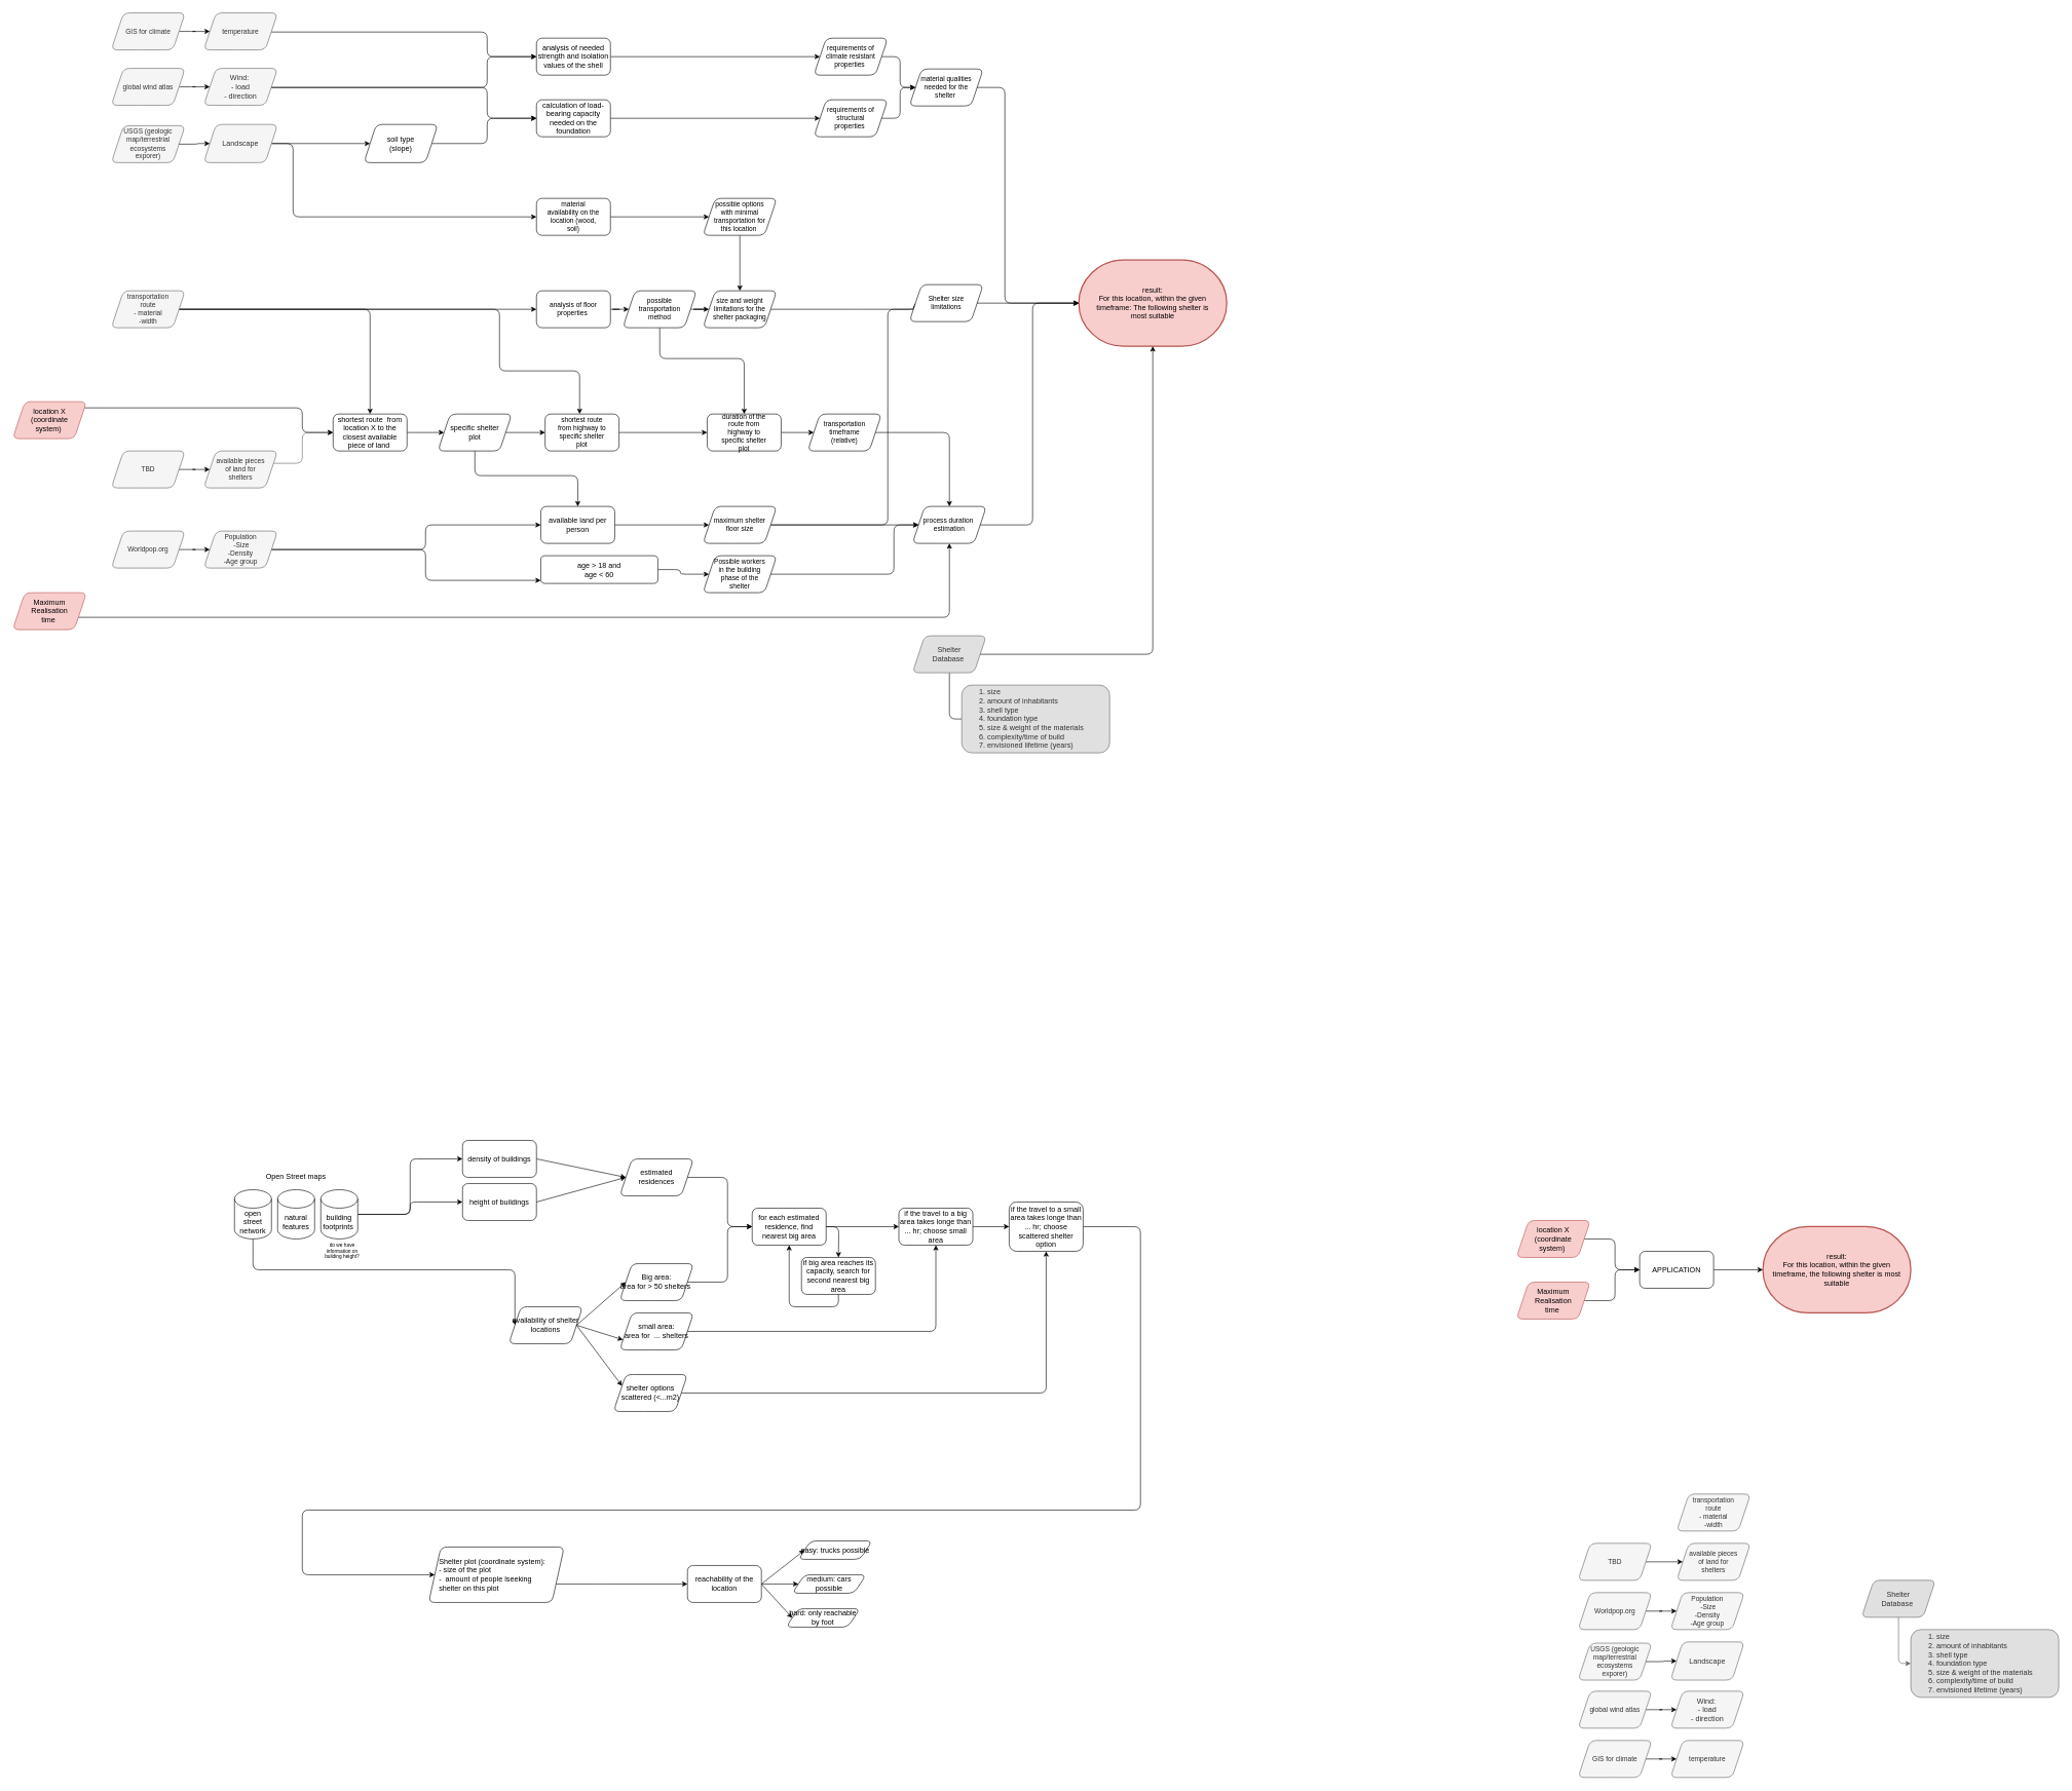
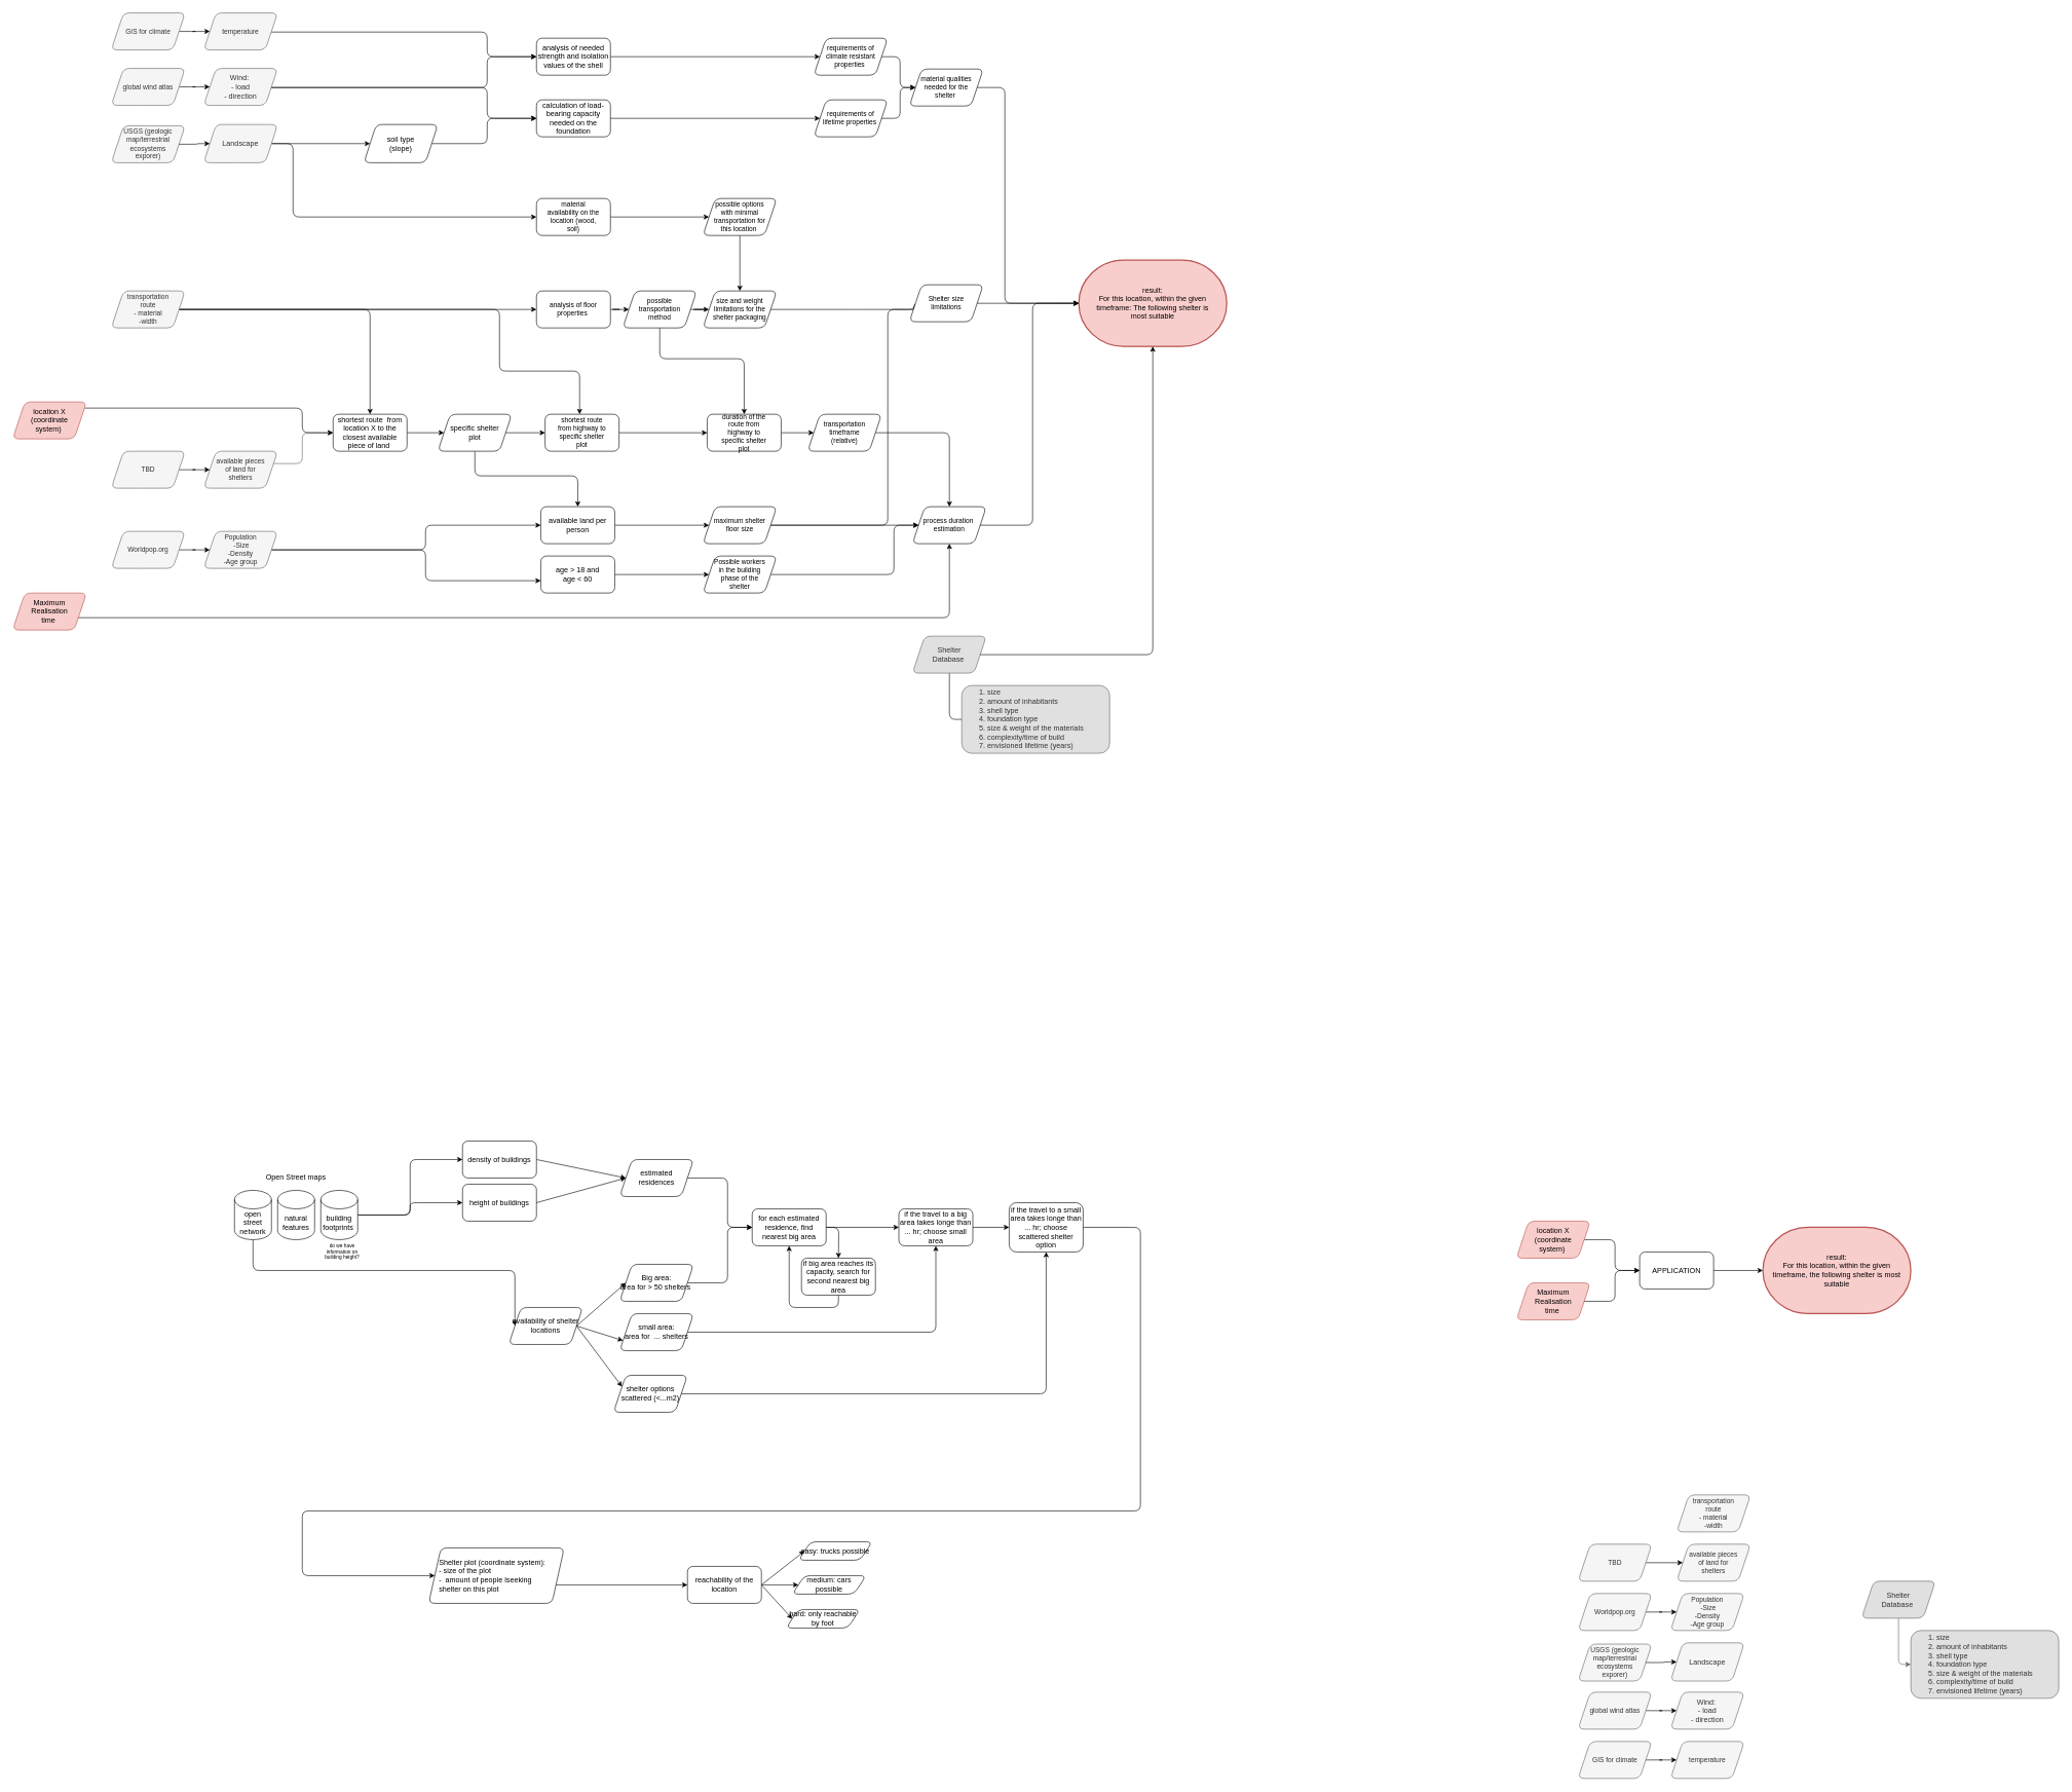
- <mxCell id="85" value="requirements of structural properties&amp;nbsp;" style="shape=parallelogram;perimeter=parallelogramPerimeter;whiteSpace=wrap;html=1;fixedSize=1;spacing=1;spacingLeft=15;spacingRight=15;fontSize=11;rounded=1;" parent="1" vertex="1"><mxGeometry x="1320" y="161" width="120" height="60" as="geometry" /></mxCell>
+ <mxCell id="85" value="requirements of lifetime properties&amp;nbsp;" style="shape=parallelogram;perimeter=parallelogramPerimeter;whiteSpace=wrap;html=1;fixedSize=1;spacing=1;spacingLeft=15;spacingRight=15;fontSize=11;rounded=1;" parent="1" vertex="1"><mxGeometry x="1320" y="161" width="120" height="60" as="geometry" /></mxCell>
- <mxCell id="76" value="age &amp;gt; 18 and&lt;br&gt;age &amp;lt; 60" style="rounded=1;whiteSpace=wrap;html=1;" parent="1" vertex="1"><mxGeometry x="877" y="901" width="190" height="45" as="geometry" /></mxCell>
+ <mxCell id="76" value="age &amp;gt; 18 and&lt;br&gt;age &amp;lt; 60" style="rounded=1;whiteSpace=wrap;html=1;" parent="1" vertex="1"><mxGeometry x="877" y="901" width="120" height="60" as="geometry" /></mxCell>
